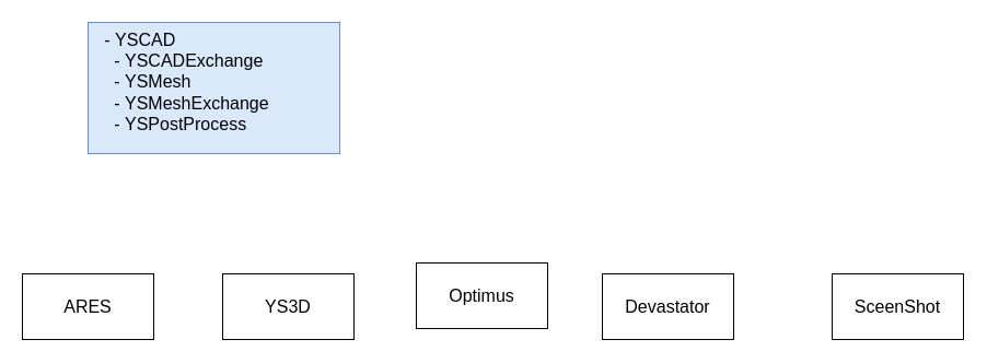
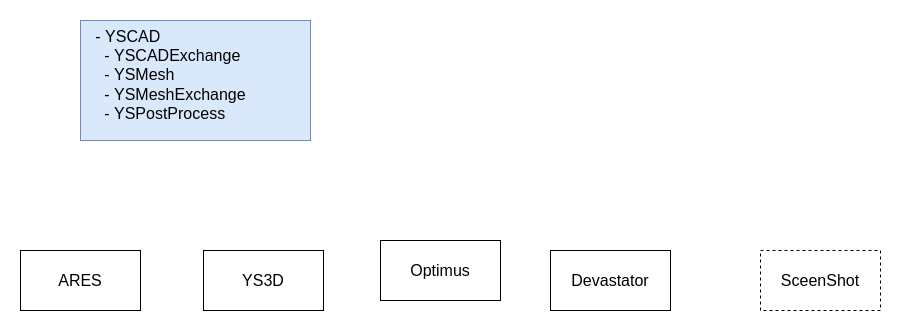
- <mxCell id="7" value="SceenShot" style="rounded=0;whiteSpace=wrap;html=1;fontSize=16;" vertex="1" parent="1"><mxGeometry x="760" y="250" width="120" height="60" as="geometry" /></mxCell>
+ <mxCell id="7" value="SceenShot" style="rounded=0;whiteSpace=wrap;html=1;fontSize=16;dashed=1;" vertex="1" parent="1"><mxGeometry x="760" y="250" width="120" height="60" as="geometry" /></mxCell>
